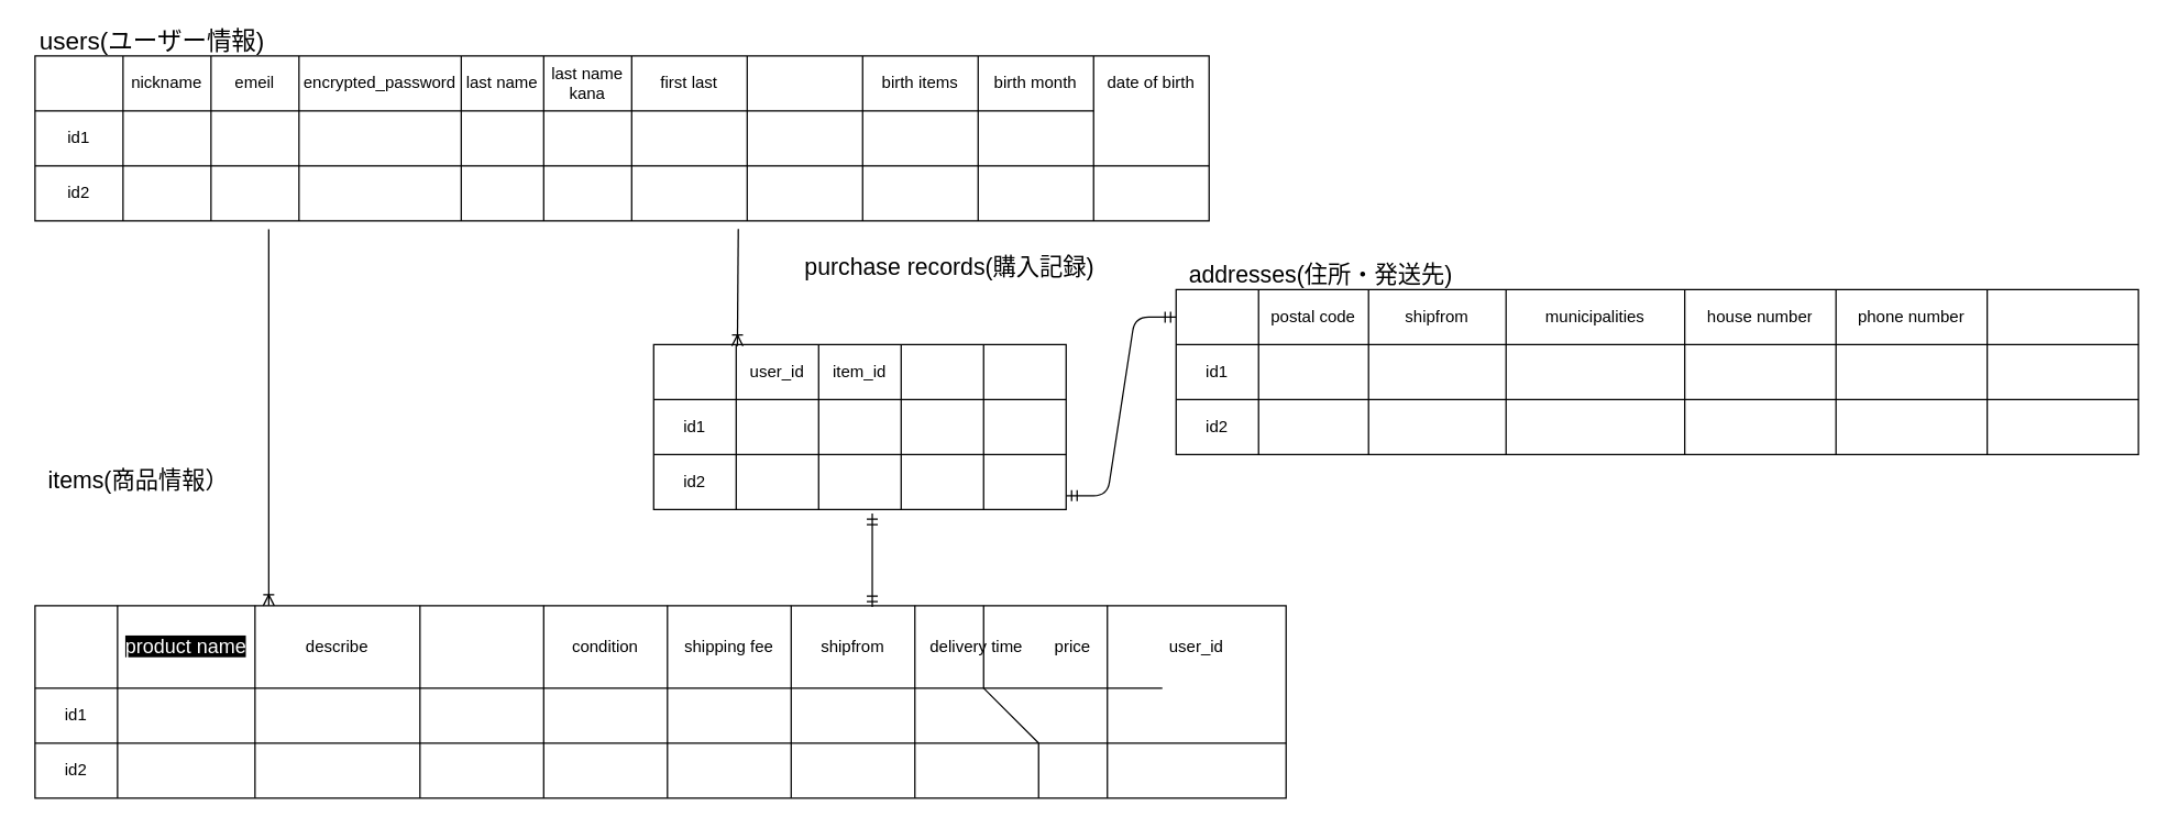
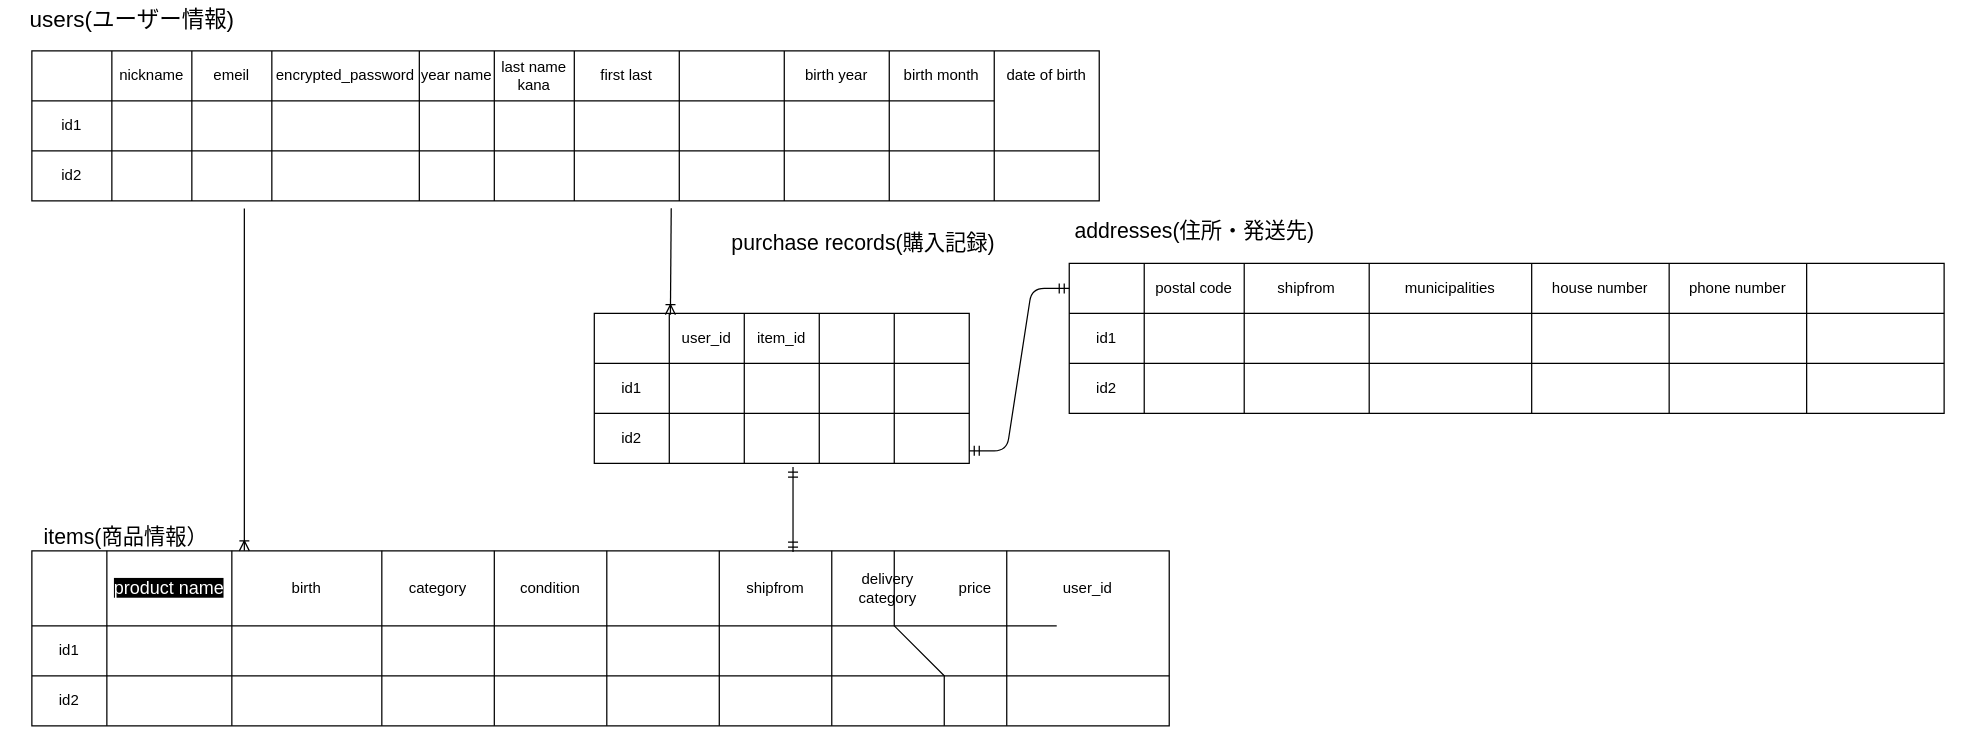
- <mxCell id="38" value="&lt;font style=&quot;font-size: 18px&quot;&gt;users(ユーザー情報)&lt;/font&gt;" style="text;html=1;align=center;verticalAlign=middle;resizable=0;points=[];autosize=1;" parent="1" vertex="1"><mxGeometry x="20" y="20" width="180" height="20" as="geometry" /></mxCell>
+ <mxCell id="38" value="&lt;font style=&quot;font-size: 18px&quot;&gt;users(ユーザー情報)&lt;/font&gt;" style="text;html=1;align=center;verticalAlign=middle;resizable=0;points=[];autosize=1;" parent="1" vertex="1"><mxGeometry x="15" y="5" width="180" height="20" as="geometry" /></mxCell>
- <mxCell id="8" value="last name" style="shape=partialRectangle;html=1;whiteSpace=wrap;connectable=0;overflow=hidden;fillColor=none;top=0;left=0;bottom=0;right=0;" parent="3" vertex="1"><mxGeometry x="310" width="60" height="40" as="geometry" /></mxCell>
+ <mxCell id="8" value="year name" style="shape=partialRectangle;html=1;whiteSpace=wrap;connectable=0;overflow=hidden;fillColor=none;top=0;left=0;bottom=0;right=0;" parent="3" vertex="1"><mxGeometry x="310" width="60" height="40" as="geometry" /></mxCell>
- <mxCell id="11" value="birth items" style="shape=partialRectangle;html=1;whiteSpace=wrap;connectable=0;overflow=hidden;fillColor=none;top=0;left=0;bottom=0;right=0;" vertex="1" parent="3"><mxGeometry x="602" width="84" height="40" as="geometry" /></mxCell>
+ <mxCell id="11" value="birth year" style="shape=partialRectangle;html=1;whiteSpace=wrap;connectable=0;overflow=hidden;fillColor=none;top=0;left=0;bottom=0;right=0;" vertex="1" parent="3"><mxGeometry x="602" width="84" height="40" as="geometry" /></mxCell>
- <mxCell id="119" value="&lt;font style=&quot;font-size: 17px&quot;&gt;addresses(住所・発送先)&lt;/font&gt;" style="text;html=1;align=center;verticalAlign=middle;resizable=0;points=[];autosize=1;" parent="1" vertex="1"><mxGeometry x="855" y="190" width="210" height="20" as="geometry" /></mxCell>
+ <mxCell id="119" value="&lt;font style=&quot;font-size: 17px&quot;&gt;addresses(住所・発送先)&lt;/font&gt;" style="text;html=1;align=center;verticalAlign=middle;resizable=0;points=[];autosize=1;" parent="1" vertex="1"><mxGeometry x="850" y="175" width="210" height="20" as="geometry" /></mxCell>
- <mxCell id="117" value="&lt;font style=&quot;font-size: 17px&quot;&gt;items(商品情報）&lt;/font&gt;" style="text;html=1;align=center;verticalAlign=middle;resizable=0;points=[];autosize=1;" parent="1" vertex="1"><mxGeometry x="25" y="340" width="150" height="20" as="geometry" /></mxCell>
+ <mxCell id="117" value="&lt;font style=&quot;font-size: 17px&quot;&gt;items(商品情報）&lt;/font&gt;" style="text;html=1;align=center;verticalAlign=middle;resizable=0;points=[];autosize=1;" parent="1" vertex="1"><mxGeometry x="25" y="420" width="150" height="20" as="geometry" /></mxCell>
- <mxCell id="43" value="describe" style="shape=partialRectangle;html=1;whiteSpace=wrap;connectable=0;overflow=hidden;fillColor=none;top=0;left=0;bottom=0;right=0;" parent="40" vertex="1"><mxGeometry x="160" width="120" height="60" as="geometry" /></mxCell>
+ <mxCell id="43" value="birth" style="shape=partialRectangle;html=1;whiteSpace=wrap;connectable=0;overflow=hidden;fillColor=none;top=0;left=0;bottom=0;right=0;" parent="40" vertex="1"><mxGeometry x="160" width="120" height="60" as="geometry" /></mxCell>
+ <mxCell id="44" value="category" style="shape=partialRectangle;html=1;whiteSpace=wrap;connectable=0;overflow=hidden;fillColor=none;top=0;left=0;bottom=0;right=0;" parent="40" vertex="1"><mxGeometry x="280" width="90" height="60" as="geometry" /></mxCell>
- <mxCell id="46" value="shipping fee" style="shape=partialRectangle;html=1;whiteSpace=wrap;connectable=0;overflow=hidden;fillColor=none;top=0;left=0;bottom=0;right=0;" parent="40" vertex="1"><mxGeometry x="460" width="90" height="60" as="geometry" /></mxCell>
- <mxCell id="48" value="delivery time" style="shape=partialRectangle;html=1;whiteSpace=wrap;connectable=0;overflow=hidden;fillColor=none;top=0;left=0;bottom=0;right=0;" parent="40" vertex="1"><mxGeometry x="640" width="90" height="60" as="geometry" /></mxCell>
+ <mxCell id="48" value="delivery category" style="shape=partialRectangle;html=1;whiteSpace=wrap;connectable=0;overflow=hidden;fillColor=none;top=0;left=0;bottom=0;right=0;" parent="40" vertex="1"><mxGeometry x="640" width="90" height="60" as="geometry" /></mxCell>
